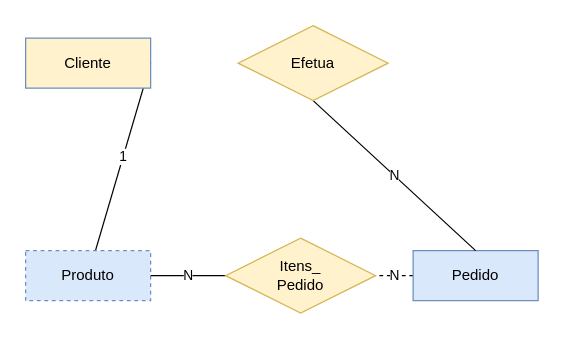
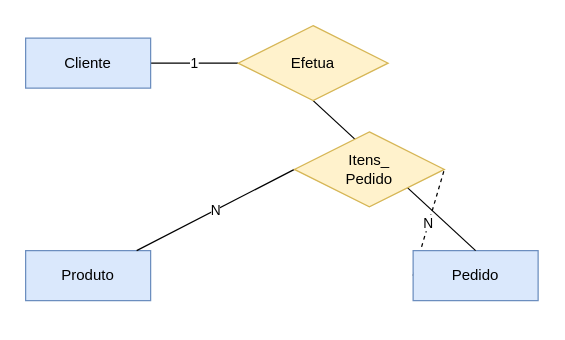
- <mxCell id="3" value="Cliente" style="whiteSpace=wrap;html=1;align=center;fillColor=#fff2cc;strokeColor=#6c8ebf;" vertex="1" parent="1"><mxGeometry x="20" y="30" width="100" height="40" as="geometry" /></mxCell>
+ <mxCell id="3" value="Cliente" style="whiteSpace=wrap;html=1;align=center;fillColor=#dae8fc;strokeColor=#6c8ebf;" vertex="1" parent="1"><mxGeometry x="20" y="30" width="100" height="40" as="geometry" /></mxCell>
- <mxCell id="2" value="1" style="edgeStyle=none;html=1;exitX=1;exitY=0.5;exitDx=0;exitDy=0;endArrow=none;endFill=0;" edge="1" parent="1" source="3" target="4"><mxGeometry relative="1" as="geometry" /></mxCell>
+ <mxCell id="2" value="1" style="edgeStyle=none;html=1;exitX=1;exitY=0.5;exitDx=0;exitDy=0;endArrow=none;endFill=0;" edge="1" parent="1" source="3" target="8"><mxGeometry relative="1" as="geometry" /></mxCell>
- <mxCell id="4" value="Produto" style="whiteSpace=wrap;html=1;align=center;fillColor=#dae8fc;strokeColor=#6c8ebf;dashed=1;" vertex="1" parent="1"><mxGeometry x="20" y="200" width="100" height="40" as="geometry" /></mxCell>
+ <mxCell id="4" value="Produto" style="whiteSpace=wrap;html=1;align=center;fillColor=#dae8fc;strokeColor=#6c8ebf;" vertex="1" parent="1"><mxGeometry x="20" y="200" width="100" height="40" as="geometry" /></mxCell>
- <mxCell id="10" value="Itens_&lt;br&gt;Pedido" style="shape=rhombus;perimeter=rhombusPerimeter;whiteSpace=wrap;html=1;align=center;fillColor=#fff2cc;strokeColor=#d6b656;" vertex="1" parent="1"><mxGeometry x="180" y="190" width="120" height="60" as="geometry" /></mxCell>
+ <mxCell id="10" value="Itens_&lt;br&gt;Pedido" style="shape=rhombus;perimeter=rhombusPerimeter;whiteSpace=wrap;html=1;align=center;fillColor=#fff2cc;strokeColor=#d6b656;" vertex="1" parent="1"><mxGeometry x="235" y="105" width="120" height="60" as="geometry" /></mxCell>
